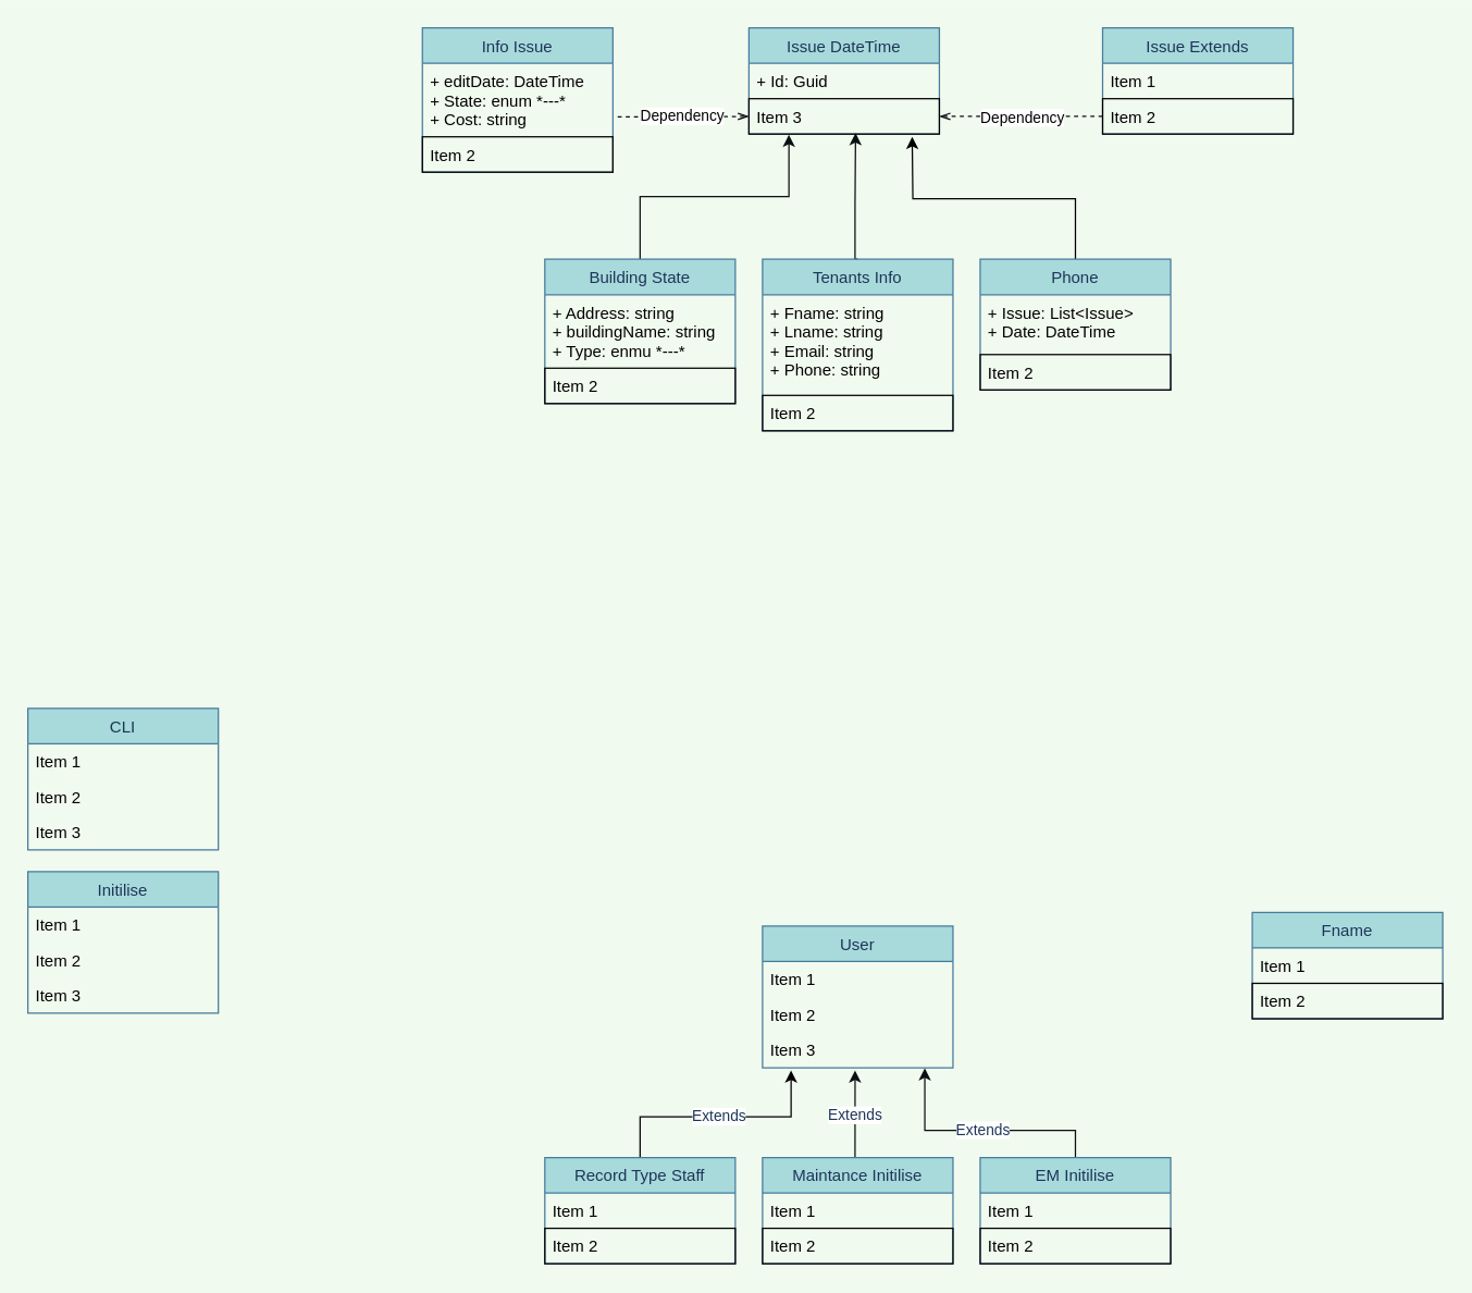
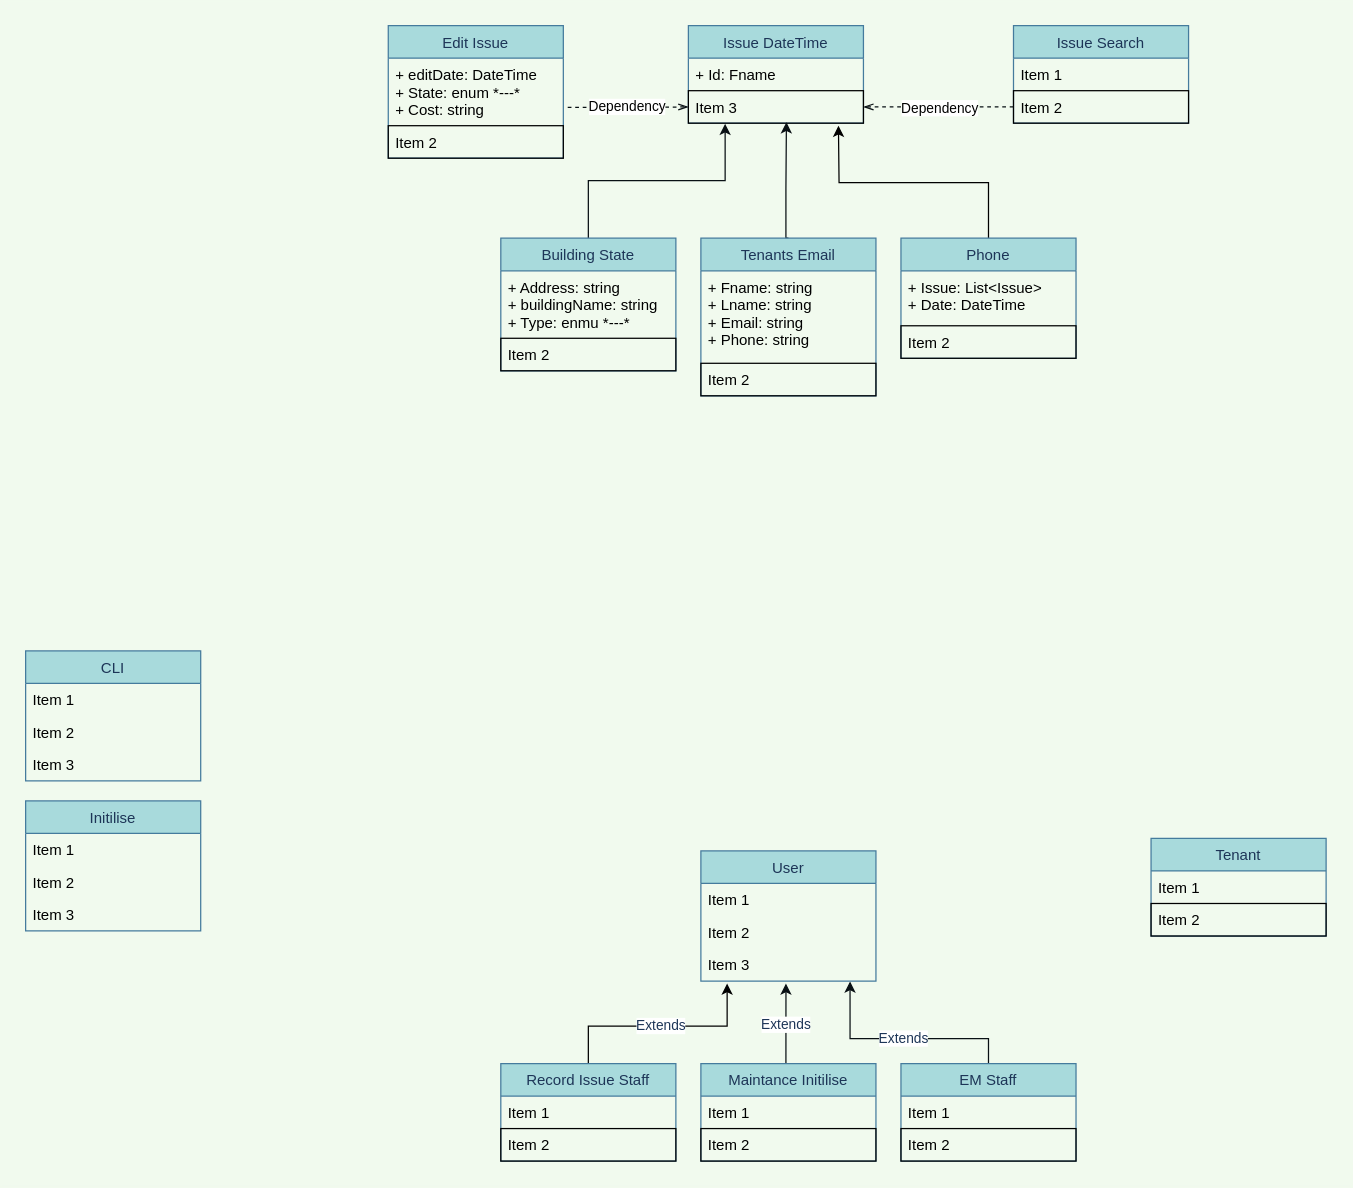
- <mxCell id="44" value="Info Issue" style="swimlane;fontStyle=0;childLayout=stackLayout;horizontal=1;startSize=26;horizontalStack=0;resizeParent=1;resizeParentMax=0;resizeLast=0;collapsible=1;marginBottom=0;rounded=0;sketch=0;fontColor=#1D3557;strokeColor=#457B9D;fillColor=#A8DADC;" parent="1" vertex="1"><mxGeometry x="310" y="20" width="140" height="106" as="geometry" /></mxCell>
+ <mxCell id="44" value="Edit Issue" style="swimlane;fontStyle=0;childLayout=stackLayout;horizontal=1;startSize=26;horizontalStack=0;resizeParent=1;resizeParentMax=0;resizeLast=0;collapsible=1;marginBottom=0;rounded=0;sketch=0;fontColor=#1D3557;strokeColor=#457B9D;fillColor=#A8DADC;" parent="1" vertex="1"><mxGeometry x="310" y="20" width="140" height="106" as="geometry" /></mxCell>
- <mxCell id="24" value="Issue Extends" style="swimlane;fontStyle=0;childLayout=stackLayout;horizontal=1;startSize=26;horizontalStack=0;resizeParent=1;resizeParentMax=0;resizeLast=0;collapsible=1;marginBottom=0;rounded=0;sketch=0;fontColor=#1D3557;strokeColor=#457B9D;fillColor=#A8DADC;" parent="1" vertex="1"><mxGeometry x="810" y="20" width="140" height="78" as="geometry" /></mxCell>
+ <mxCell id="24" value="Issue Search" style="swimlane;fontStyle=0;childLayout=stackLayout;horizontal=1;startSize=26;horizontalStack=0;resizeParent=1;resizeParentMax=0;resizeLast=0;collapsible=1;marginBottom=0;rounded=0;sketch=0;fontColor=#1D3557;strokeColor=#457B9D;fillColor=#A8DADC;" parent="1" vertex="1"><mxGeometry x="810" y="20" width="140" height="78" as="geometry" /></mxCell>
- <mxCell id="22" value="+ Id: Guid" style="text;strokeColor=none;fillColor=none;align=left;verticalAlign=top;spacingLeft=4;spacingRight=4;overflow=hidden;rotatable=0;points=[[0,0.5],[1,0.5]];portConstraint=eastwest;" parent="21" vertex="1"><mxGeometry y="26" width="140" height="26" as="geometry" /></mxCell>
+ <mxCell id="22" value="+ Id: Fname" style="text;strokeColor=none;fillColor=none;align=left;verticalAlign=top;spacingLeft=4;spacingRight=4;overflow=hidden;rotatable=0;points=[[0,0.5],[1,0.5]];portConstraint=eastwest;" parent="21" vertex="1"><mxGeometry y="26" width="140" height="26" as="geometry" /></mxCell>
- <mxCell id="28" value="Tenants Info" style="swimlane;fontStyle=0;childLayout=stackLayout;horizontal=1;startSize=26;horizontalStack=0;resizeParent=1;resizeParentMax=0;resizeLast=0;collapsible=1;marginBottom=0;rounded=0;sketch=0;fontColor=#1D3557;strokeColor=#457B9D;fillColor=#A8DADC;" parent="1" vertex="1"><mxGeometry x="560" y="190" width="140" height="126" as="geometry"><mxRectangle x="-830" y="430" width="100" height="26" as="alternateBounds" /></mxGeometry></mxCell>
+ <mxCell id="28" value="Tenants Email" style="swimlane;fontStyle=0;childLayout=stackLayout;horizontal=1;startSize=26;horizontalStack=0;resizeParent=1;resizeParentMax=0;resizeLast=0;collapsible=1;marginBottom=0;rounded=0;sketch=0;fontColor=#1D3557;strokeColor=#457B9D;fillColor=#A8DADC;" parent="1" vertex="1"><mxGeometry x="560" y="190" width="140" height="126" as="geometry"><mxRectangle x="-830" y="430" width="100" height="26" as="alternateBounds" /></mxGeometry></mxCell>
- <mxCell id="14" value="Fname" style="swimlane;fontStyle=0;childLayout=stackLayout;horizontal=1;startSize=26;horizontalStack=0;resizeParent=1;resizeParentMax=0;resizeLast=0;collapsible=1;marginBottom=0;rounded=0;sketch=0;fontColor=#1D3557;strokeColor=#457B9D;fillColor=#A8DADC;" parent="1" vertex="1"><mxGeometry x="920" y="670" width="140" height="78" as="geometry" /></mxCell>
+ <mxCell id="14" value="Tenant" style="swimlane;fontStyle=0;childLayout=stackLayout;horizontal=1;startSize=26;horizontalStack=0;resizeParent=1;resizeParentMax=0;resizeLast=0;collapsible=1;marginBottom=0;rounded=0;sketch=0;fontColor=#1D3557;strokeColor=#457B9D;fillColor=#A8DADC;" parent="1" vertex="1"><mxGeometry x="920" y="670" width="140" height="78" as="geometry" /></mxCell>
- <mxCell id="3" value="Record Type Staff" style="swimlane;fontStyle=0;childLayout=stackLayout;horizontal=1;startSize=26;horizontalStack=0;resizeParent=1;resizeParentMax=0;resizeLast=0;collapsible=1;marginBottom=0;rounded=0;sketch=0;fontColor=#1D3557;strokeColor=#457B9D;fillColor=#A8DADC;" parent="1" vertex="1"><mxGeometry x="400" y="850" width="140" height="78" as="geometry" /></mxCell>
+ <mxCell id="3" value="Record Issue Staff" style="swimlane;fontStyle=0;childLayout=stackLayout;horizontal=1;startSize=26;horizontalStack=0;resizeParent=1;resizeParentMax=0;resizeLast=0;collapsible=1;marginBottom=0;rounded=0;sketch=0;fontColor=#1D3557;strokeColor=#457B9D;fillColor=#A8DADC;" parent="1" vertex="1"><mxGeometry x="400" y="850" width="140" height="78" as="geometry" /></mxCell>
- <mxCell id="11" value="EM Initilise" style="swimlane;fontStyle=0;childLayout=stackLayout;horizontal=1;startSize=26;horizontalStack=0;resizeParent=1;resizeParentMax=0;resizeLast=0;collapsible=1;marginBottom=0;rounded=0;sketch=0;fontColor=#1D3557;strokeColor=#457B9D;fillColor=#A8DADC;" parent="1" vertex="1"><mxGeometry x="720" y="850" width="140" height="78" as="geometry" /></mxCell>
+ <mxCell id="11" value="EM Staff" style="swimlane;fontStyle=0;childLayout=stackLayout;horizontal=1;startSize=26;horizontalStack=0;resizeParent=1;resizeParentMax=0;resizeLast=0;collapsible=1;marginBottom=0;rounded=0;sketch=0;fontColor=#1D3557;strokeColor=#457B9D;fillColor=#A8DADC;" parent="1" vertex="1"><mxGeometry x="720" y="850" width="140" height="78" as="geometry" /></mxCell>
